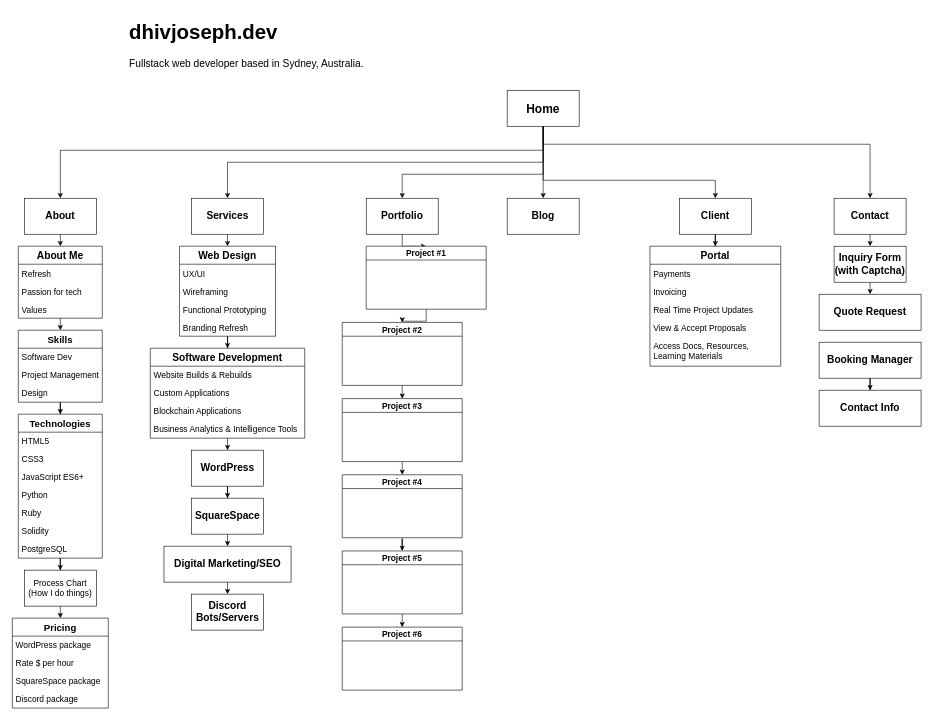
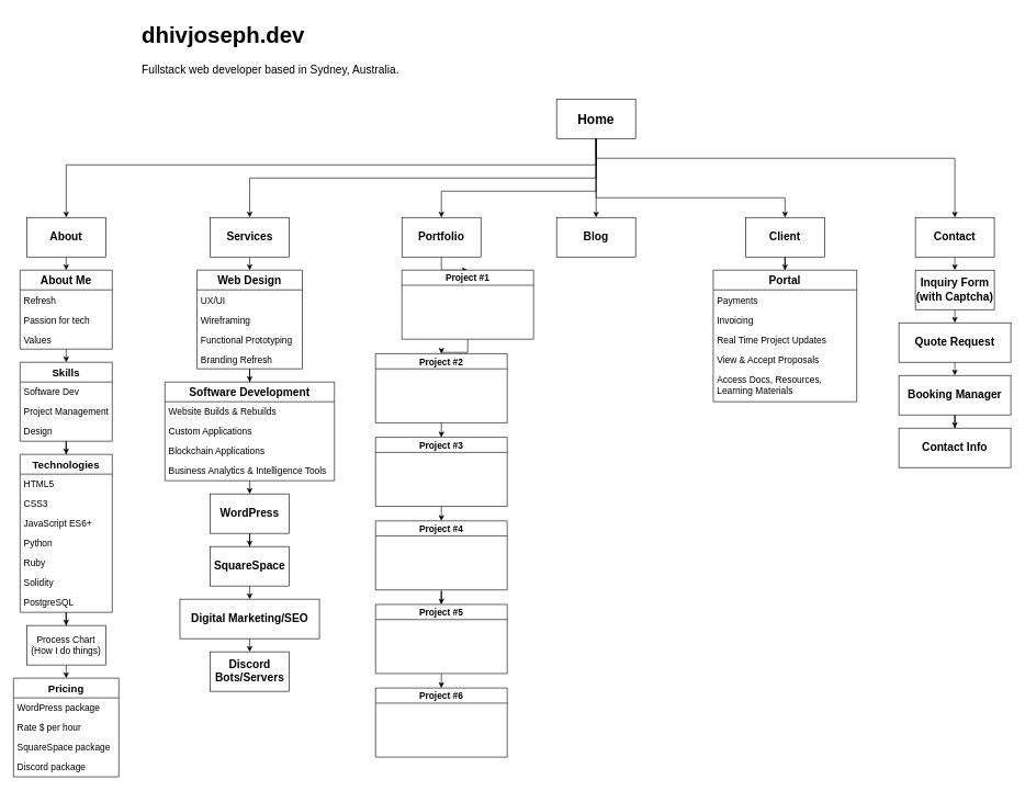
+ <mxCell id="85" style="edgeStyle=orthogonalEdgeStyle;rounded=0;orthogonalLoop=1;jettySize=auto;html=1;exitX=0.5;exitY=1;exitDx=0;exitDy=0;entryX=0.5;entryY=0;entryDx=0;entryDy=0;fontSize=17;" edge="1" parent="1" source="86" target="88"><mxGeometry relative="1" as="geometry" /></mxCell>
